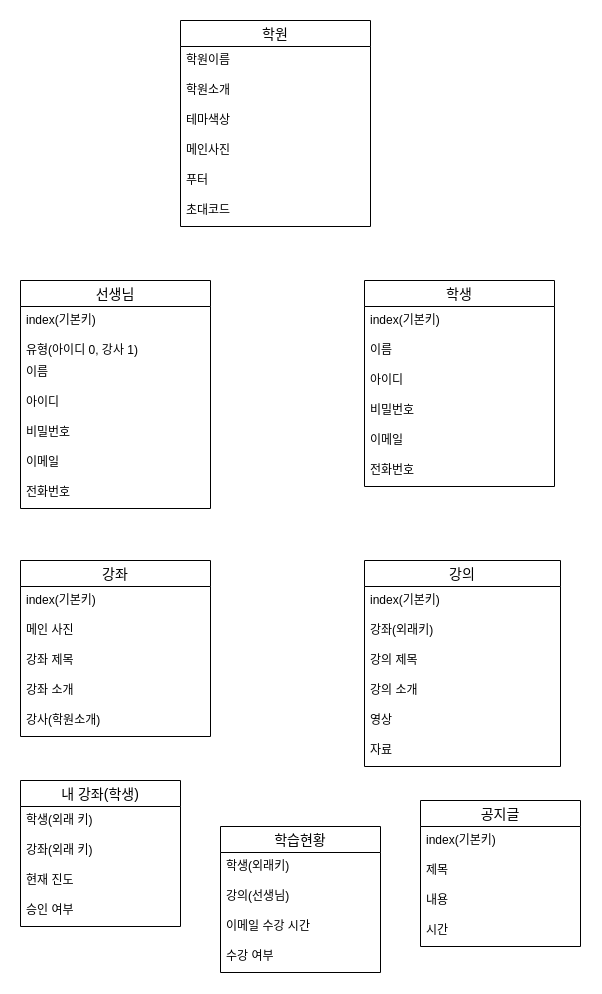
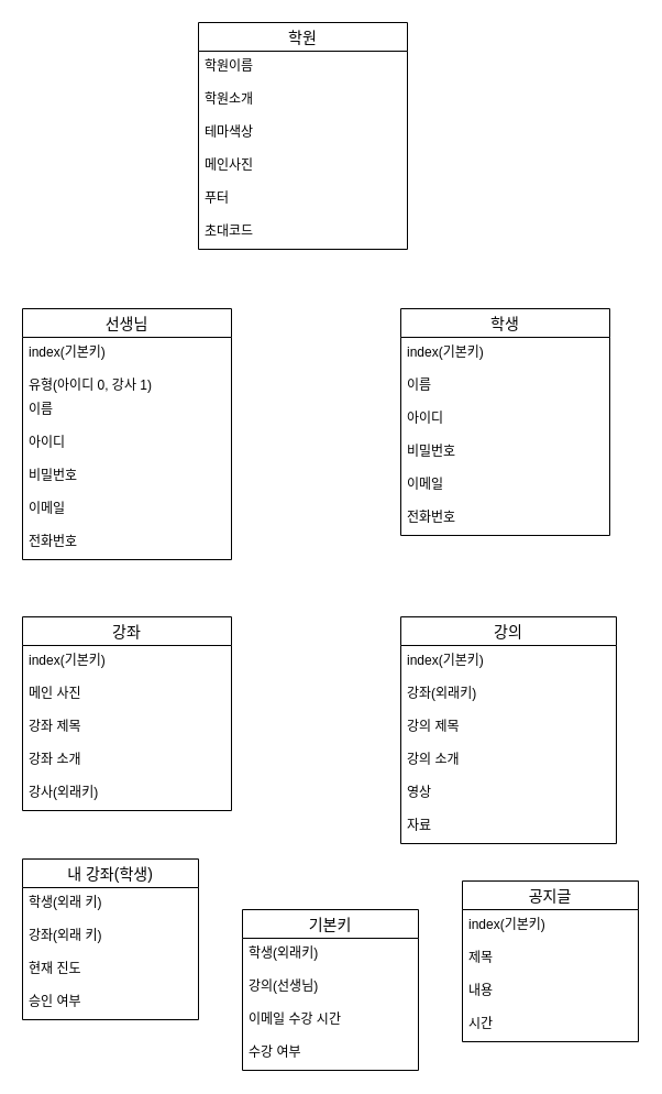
- <mxCell id="29" value="강사(학원소개)" style="text;strokeColor=none;fillColor=none;spacingLeft=4;spacingRight=4;overflow=hidden;rotatable=0;points=[[0,0.5],[1,0.5]];portConstraint=eastwest;fontSize=12;" vertex="1" parent="24"><mxGeometry y="146" width="190" height="30" as="geometry" /></mxCell>
+ <mxCell id="29" value="강사(외래키)" style="text;strokeColor=none;fillColor=none;spacingLeft=4;spacingRight=4;overflow=hidden;rotatable=0;points=[[0,0.5],[1,0.5]];portConstraint=eastwest;fontSize=12;" vertex="1" parent="24"><mxGeometry y="146" width="190" height="30" as="geometry" /></mxCell>
- <mxCell id="47" value="학습현황" style="swimlane;fontStyle=0;childLayout=stackLayout;horizontal=1;startSize=26;horizontalStack=0;resizeParent=1;resizeParentMax=0;resizeLast=0;collapsible=1;marginBottom=0;align=center;fontSize=14;" vertex="1" parent="1"><mxGeometry x="220" y="826" width="160" height="146" as="geometry" /></mxCell>
+ <mxCell id="47" value="기본키" style="swimlane;fontStyle=0;childLayout=stackLayout;horizontal=1;startSize=26;horizontalStack=0;resizeParent=1;resizeParentMax=0;resizeLast=0;collapsible=1;marginBottom=0;align=center;fontSize=14;" vertex="1" parent="1"><mxGeometry x="220" y="826" width="160" height="146" as="geometry" /></mxCell>
